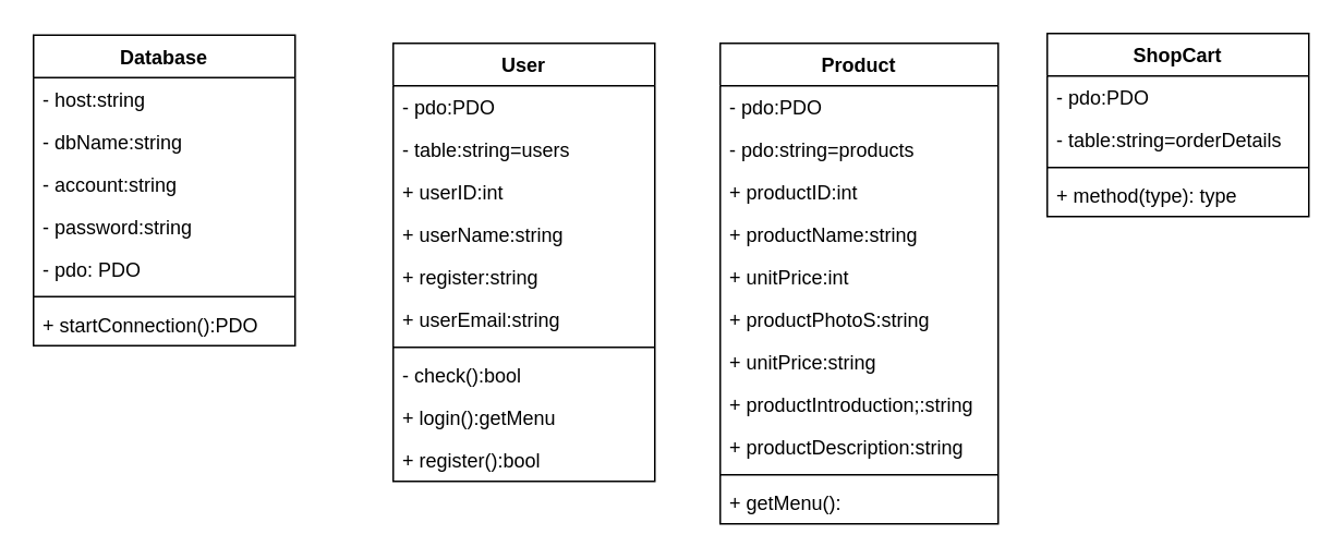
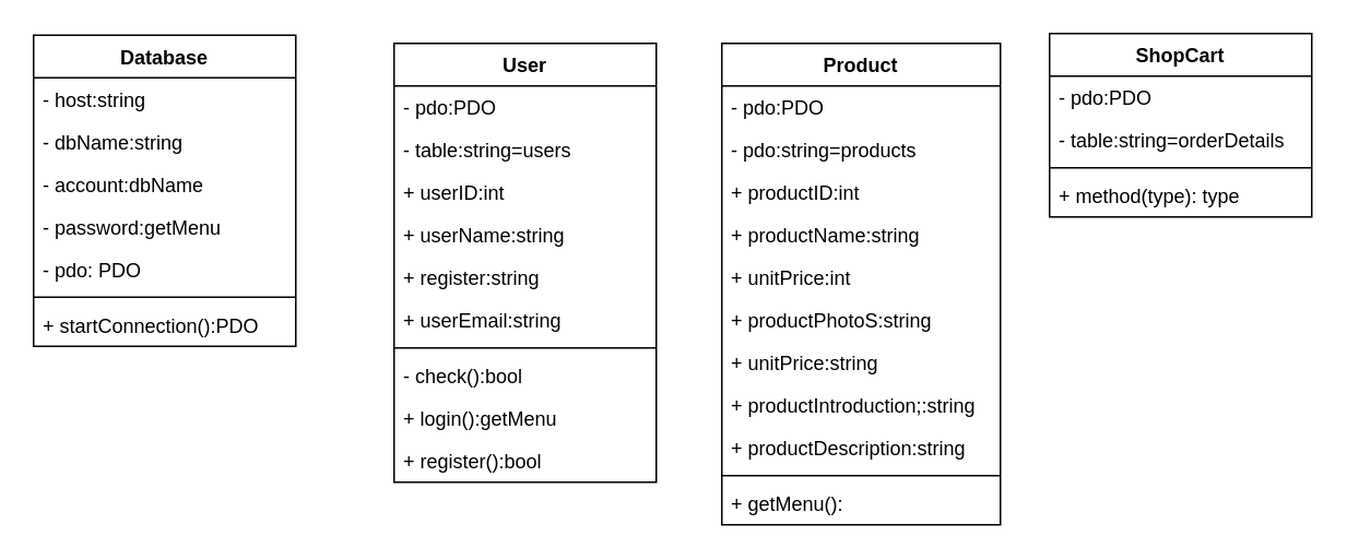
- <mxCell id="5" value="- account:string" style="text;strokeColor=none;fillColor=none;align=left;verticalAlign=top;spacingLeft=4;spacingRight=4;overflow=hidden;rotatable=0;points=[[0,0.5],[1,0.5]];portConstraint=eastwest;" vertex="1" parent="2"><mxGeometry y="78" width="160" height="26" as="geometry" /></mxCell>
+ <mxCell id="5" value="- account:dbName" style="text;strokeColor=none;fillColor=none;align=left;verticalAlign=top;spacingLeft=4;spacingRight=4;overflow=hidden;rotatable=0;points=[[0,0.5],[1,0.5]];portConstraint=eastwest;" vertex="1" parent="2"><mxGeometry y="78" width="160" height="26" as="geometry" /></mxCell>
- <mxCell id="6" value="- password:string" style="text;strokeColor=none;fillColor=none;align=left;verticalAlign=top;spacingLeft=4;spacingRight=4;overflow=hidden;rotatable=0;points=[[0,0.5],[1,0.5]];portConstraint=eastwest;" vertex="1" parent="2"><mxGeometry y="104" width="160" height="26" as="geometry" /></mxCell>
+ <mxCell id="6" value="- password:getMenu" style="text;strokeColor=none;fillColor=none;align=left;verticalAlign=top;spacingLeft=4;spacingRight=4;overflow=hidden;rotatable=0;points=[[0,0.5],[1,0.5]];portConstraint=eastwest;" vertex="1" parent="2"><mxGeometry y="104" width="160" height="26" as="geometry" /></mxCell>
